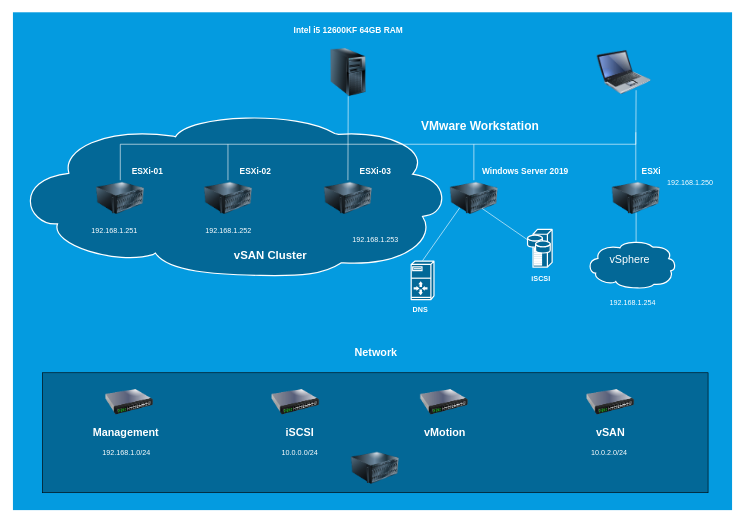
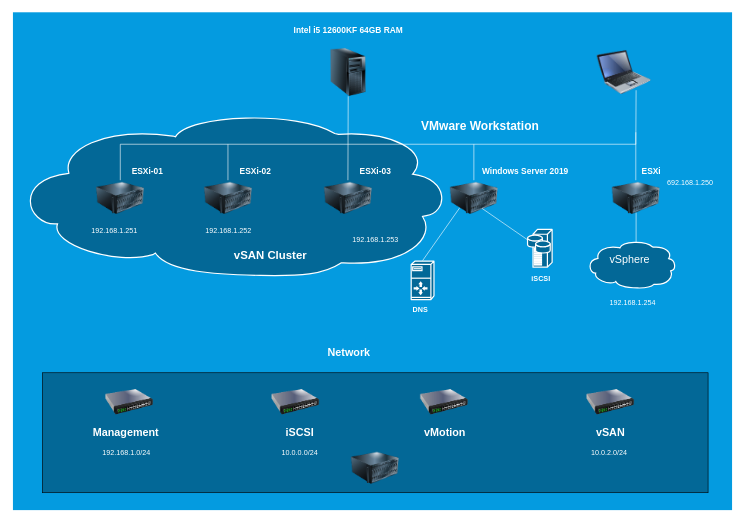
- <mxCell id="34" value="192.168.1.250" style="text;html=1;resizable=0;autosize=1;align=center;verticalAlign=middle;points=[];fillColor=none;strokeColor=none;rounded=0;fontColor=#FFFFFF;" vertex="1" parent="1"><mxGeometry x="1100" y="290" width="100" height="30" as="geometry" /></mxCell>
+ <mxCell id="34" value="692.168.1.250" style="text;html=1;resizable=0;autosize=1;align=center;verticalAlign=middle;points=[];fillColor=none;strokeColor=none;rounded=0;fontColor=#FFFFFF;" vertex="1" parent="1"><mxGeometry x="1100" y="290" width="100" height="30" as="geometry" /></mxCell>
- <mxCell id="54" value="Network" style="text;html=1;resizable=0;autosize=1;align=center;verticalAlign=middle;points=[];fillColor=none;strokeColor=none;rounded=0;fontColor=#FFFFFF;fontSize=18;fontStyle=1" vertex="1" parent="1"><mxGeometry x="581" y="567" width="90" height="40" as="geometry" /></mxCell>
+ <mxCell id="54" value="Network" style="text;html=1;resizable=0;autosize=1;align=center;verticalAlign=middle;points=[];fillColor=none;strokeColor=none;rounded=0;fontColor=#FFFFFF;fontSize=18;fontStyle=1" vertex="1" parent="1"><mxGeometry x="536" y="567" width="90" height="40" as="geometry" /></mxCell>
